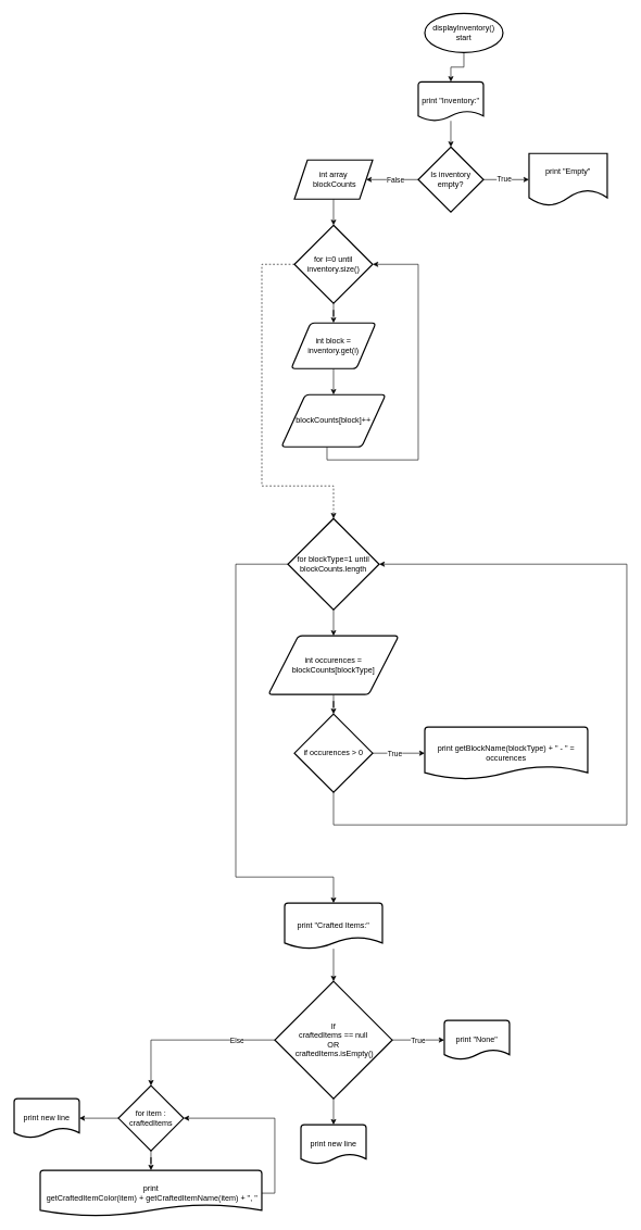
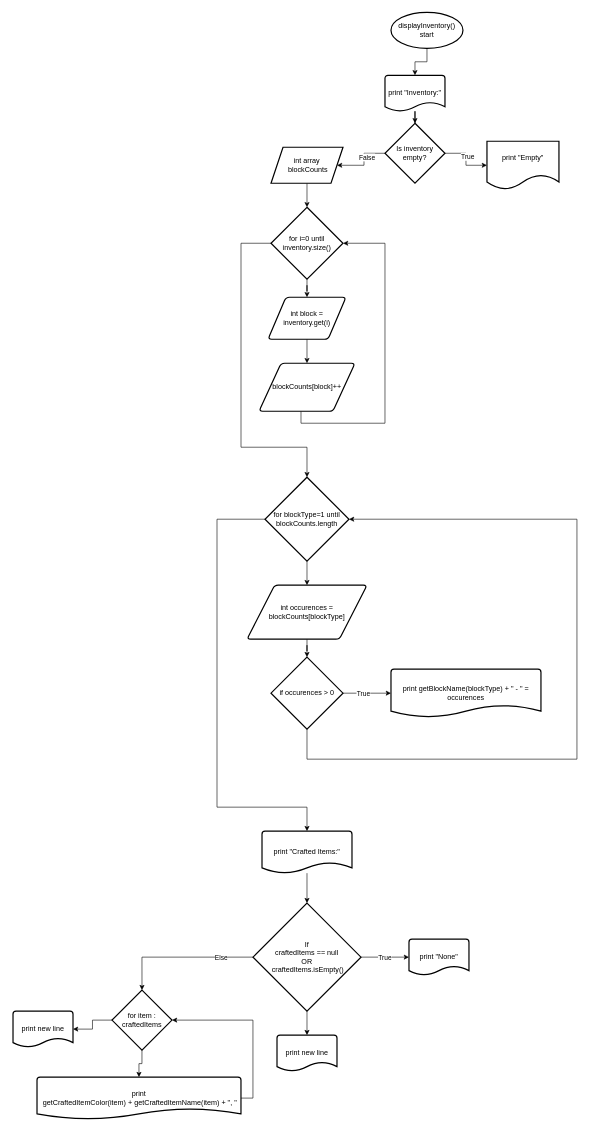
- <mxCell id="10" value="Is inventory empty?" style="strokeWidth=2;html=1;shape=mxgraph.flowchart.decision;whiteSpace=wrap;" vertex="1" parent="1"><mxGeometry x="641" y="225" width="100" height="100" as="geometry" /></mxCell>
+ <mxCell id="10" value="Is inventory empty?" style="strokeWidth=2;html=1;shape=mxgraph.flowchart.decision;whiteSpace=wrap;" vertex="1" parent="1"><mxGeometry x="641" y="205" width="100" height="100" as="geometry" /></mxCell>
- <mxCell id="15" style="edgeStyle=orthogonalEdgeStyle;rounded=0;orthogonalLoop=1;jettySize=auto;html=1;exitX=0;exitY=0.5;exitDx=0;exitDy=0;exitPerimeter=0;entryX=0.5;entryY=0;entryDx=0;entryDy=0;entryPerimeter=0;dashed=1;" edge="1" parent="1" source="16" target="23"><mxGeometry relative="1" as="geometry"><Array as="points"><mxPoint x="401" y="405" /><mxPoint x="401" y="745" /><mxPoint x="511" y="745" /></Array></mxGeometry></mxCell>
+ <mxCell id="15" style="edgeStyle=orthogonalEdgeStyle;rounded=0;orthogonalLoop=1;jettySize=auto;html=1;exitX=0;exitY=0.5;exitDx=0;exitDy=0;exitPerimeter=0;entryX=0.5;entryY=0;entryDx=0;entryDy=0;entryPerimeter=0;" edge="1" parent="1" source="16" target="23"><mxGeometry relative="1" as="geometry"><Array as="points"><mxPoint x="401" y="405" /><mxPoint x="401" y="745" /><mxPoint x="511" y="745" /></Array></mxGeometry></mxCell>
- <mxCell id="42" value="for item : craftedItems" style="strokeWidth=2;html=1;shape=mxgraph.flowchart.decision;whiteSpace=wrap;" vertex="1" parent="1"><mxGeometry x="180.94" y="1665" width="100" height="100" as="geometry" /></mxCell>
+ <mxCell id="42" value="for item : craftedItems" style="strokeWidth=2;html=1;shape=mxgraph.flowchart.decision;whiteSpace=wrap;" vertex="1" parent="1"><mxGeometry x="185.94" y="1650" width="100" height="100" as="geometry" /></mxCell>
